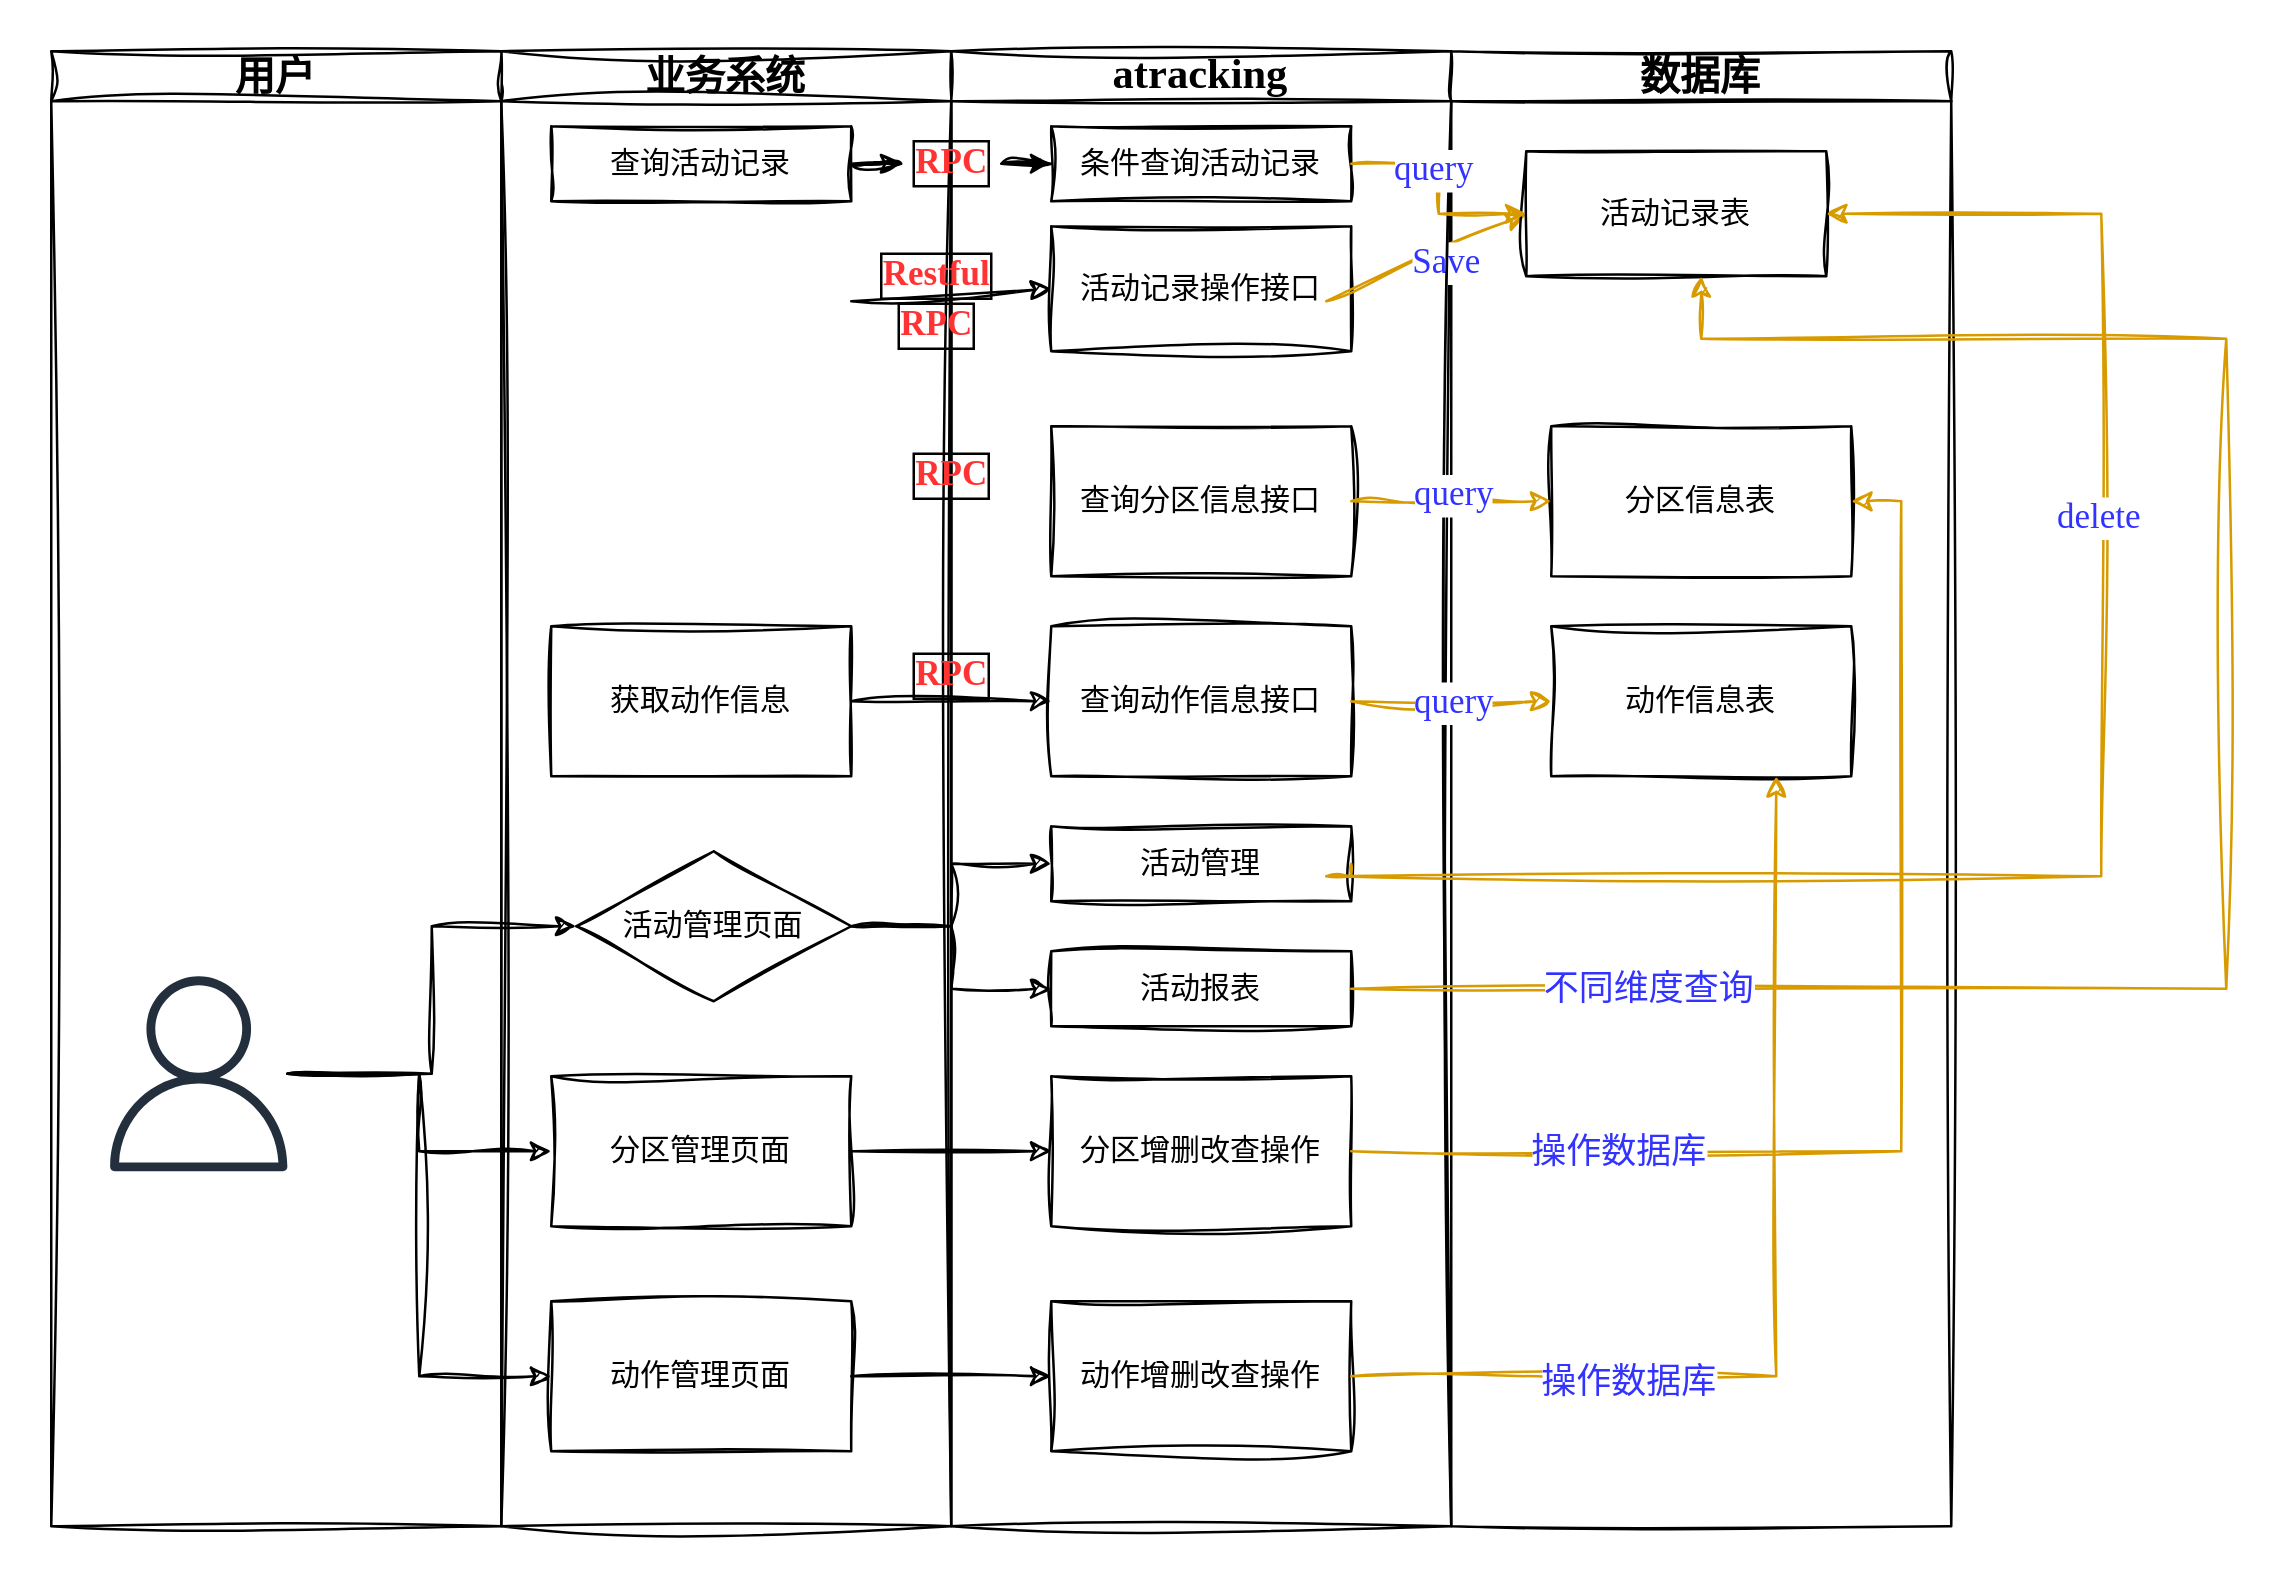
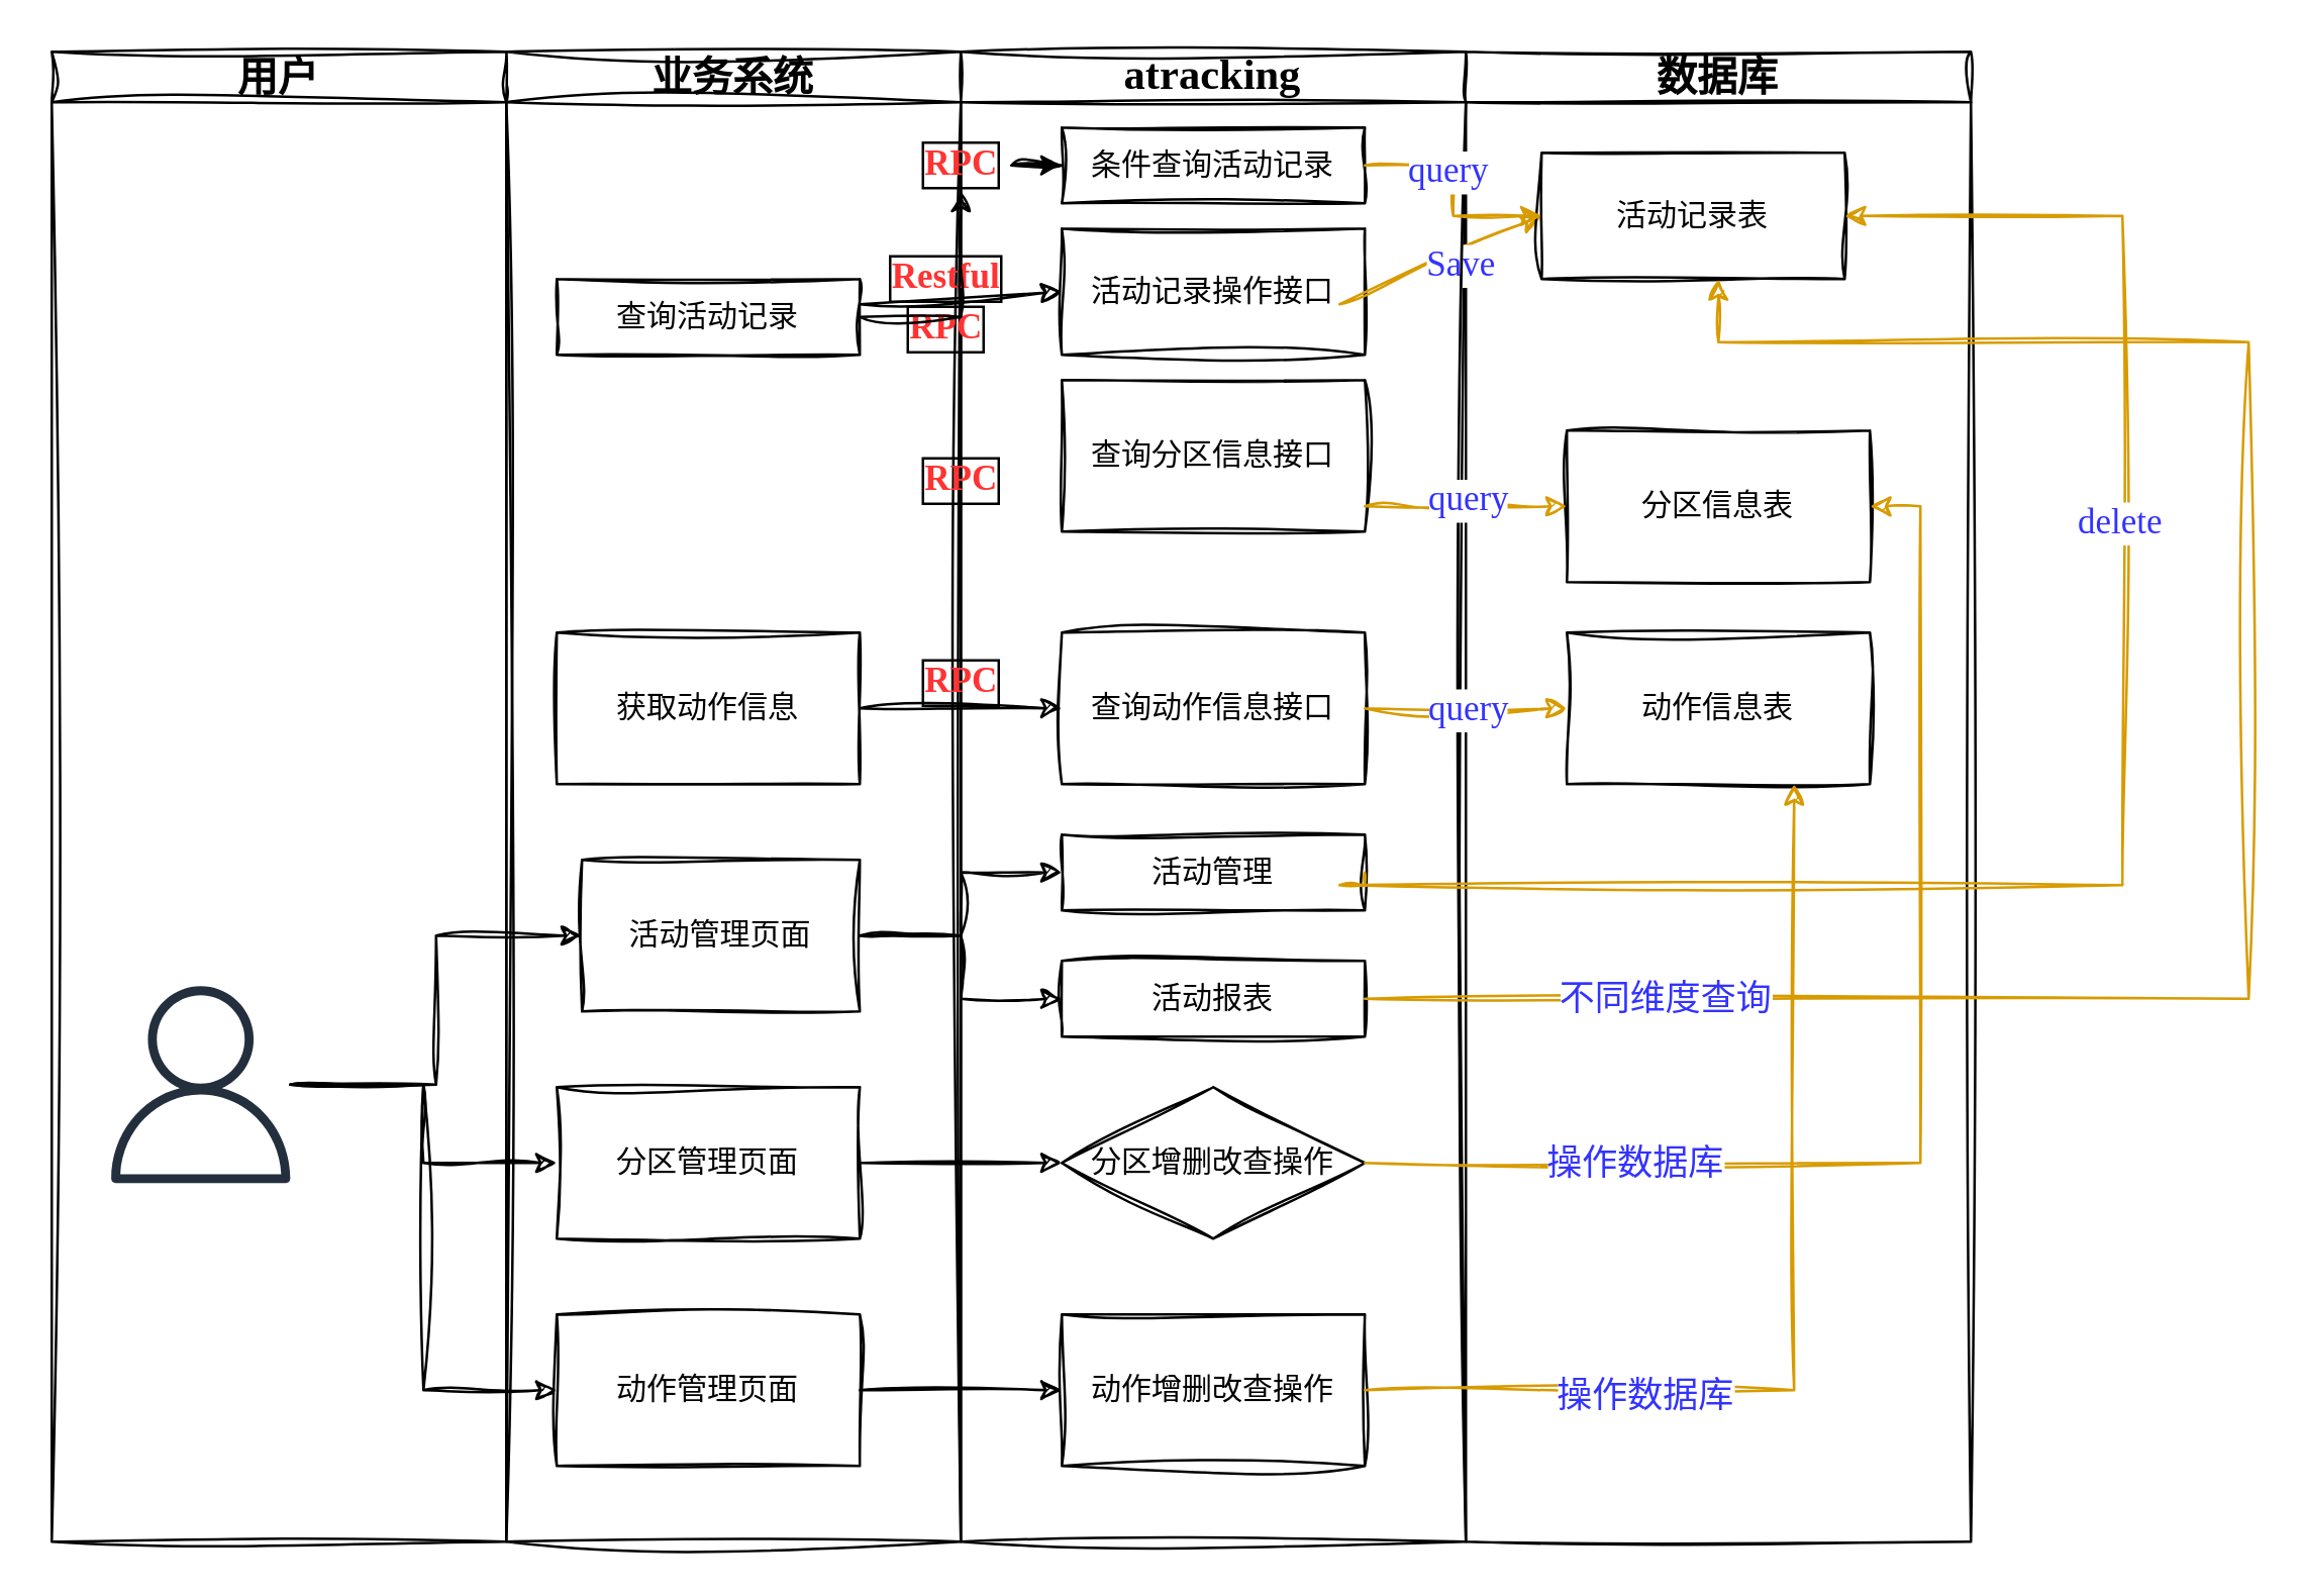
- <mxCell id="8" value="查询活动记录" style="rounded=0;whiteSpace=wrap;html=1;sketch=1;hachureGap=4;jiggle=2;curveFitting=1;fontFamily=Architects Daughter;fontSource=https%3A%2F%2Ffonts.googleapis.com%2Fcss%3Ffamily%3DArchitects%2BDaughter;" vertex="1" parent="2"><mxGeometry x="20" y="30" width="120" height="30" as="geometry" /></mxCell>
+ <mxCell id="8" value="查询活动记录" style="rounded=0;whiteSpace=wrap;html=1;sketch=1;hachureGap=4;jiggle=2;curveFitting=1;fontFamily=Architects Daughter;fontSource=https%3A%2F%2Ffonts.googleapis.com%2Fcss%3Ffamily%3DArchitects%2BDaughter;" vertex="1" parent="2"><mxGeometry x="20" y="90" width="120" height="30" as="geometry" /></mxCell>
- <mxCell id="17" value="查询分区信息接口" style="rounded=0;whiteSpace=wrap;html=1;sketch=1;hachureGap=4;jiggle=2;curveFitting=1;fontFamily=Architects Daughter;fontSource=https%3A%2F%2Ffonts.googleapis.com%2Fcss%3Ffamily%3DArchitects%2BDaughter;" parent="11" vertex="1"><mxGeometry x="40" y="150" width="120" height="60" as="geometry" /></mxCell>
+ <mxCell id="17" value="查询分区信息接口" style="rounded=0;whiteSpace=wrap;html=1;sketch=1;hachureGap=4;jiggle=2;curveFitting=1;fontFamily=Architects Daughter;fontSource=https%3A%2F%2Ffonts.googleapis.com%2Fcss%3Ffamily%3DArchitects%2BDaughter;" parent="11" vertex="1"><mxGeometry x="40" y="130" width="120" height="60" as="geometry" /></mxCell>
- <mxCell id="5" value="活动管理页面" style="rhombus;whiteSpace=wrap;html=1;sketch=1;hachureGap=4;jiggle=2;curveFitting=1;fontFamily=Architects Daughter;fontSource=https%3A%2F%2Ffonts.googleapis.com%2Fcss%3Ffamily%3DArchitects%2BDaughter;" parent="2" vertex="1"><mxGeometry x="30" y="320" width="110" height="60" as="geometry" /></mxCell>
+ <mxCell id="5" value="活动管理页面" style="rounded=0;whiteSpace=wrap;html=1;sketch=1;hachureGap=4;jiggle=2;curveFitting=1;fontFamily=Architects Daughter;fontSource=https%3A%2F%2Ffonts.googleapis.com%2Fcss%3Ffamily%3DArchitects%2BDaughter;" parent="2" vertex="1"><mxGeometry x="30" y="320" width="110" height="60" as="geometry" /></mxCell>
- <mxCell id="21" value="分区增删改查操作" style="rounded=0;whiteSpace=wrap;html=1;sketch=1;hachureGap=4;jiggle=2;curveFitting=1;fontFamily=Architects Daughter;fontSource=https%3A%2F%2Ffonts.googleapis.com%2Fcss%3Ffamily%3DArchitects%2BDaughter;" parent="11" vertex="1"><mxGeometry x="40" y="410" width="120" height="60" as="geometry" /></mxCell>
+ <mxCell id="21" value="分区增删改查操作" style="rhombus;whiteSpace=wrap;html=1;sketch=1;hachureGap=4;jiggle=2;curveFitting=1;fontFamily=Architects Daughter;fontSource=https%3A%2F%2Ffonts.googleapis.com%2Fcss%3Ffamily%3DArchitects%2BDaughter;" parent="11" vertex="1"><mxGeometry x="40" y="410" width="120" height="60" as="geometry" /></mxCell>
